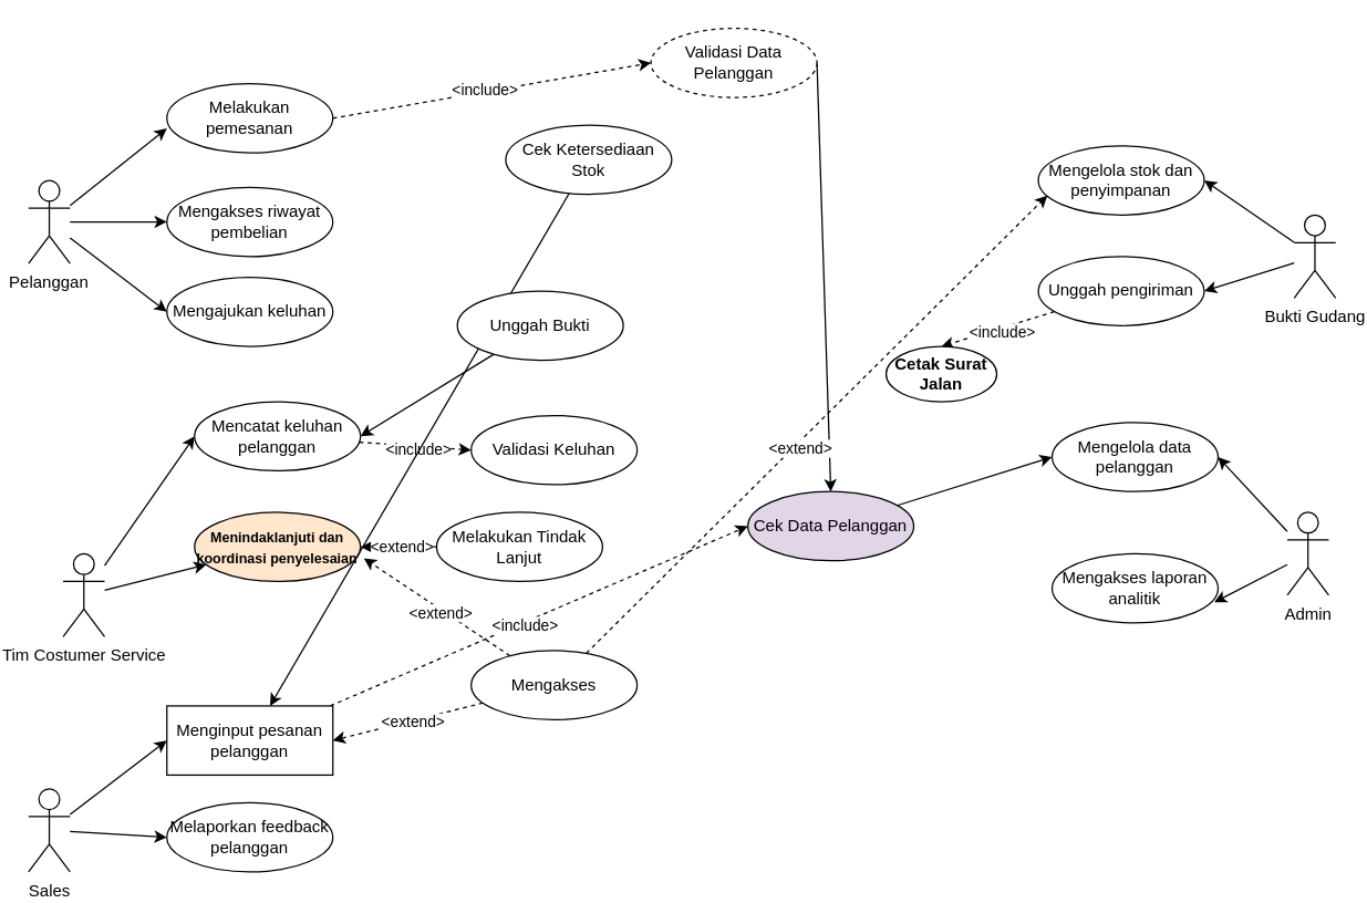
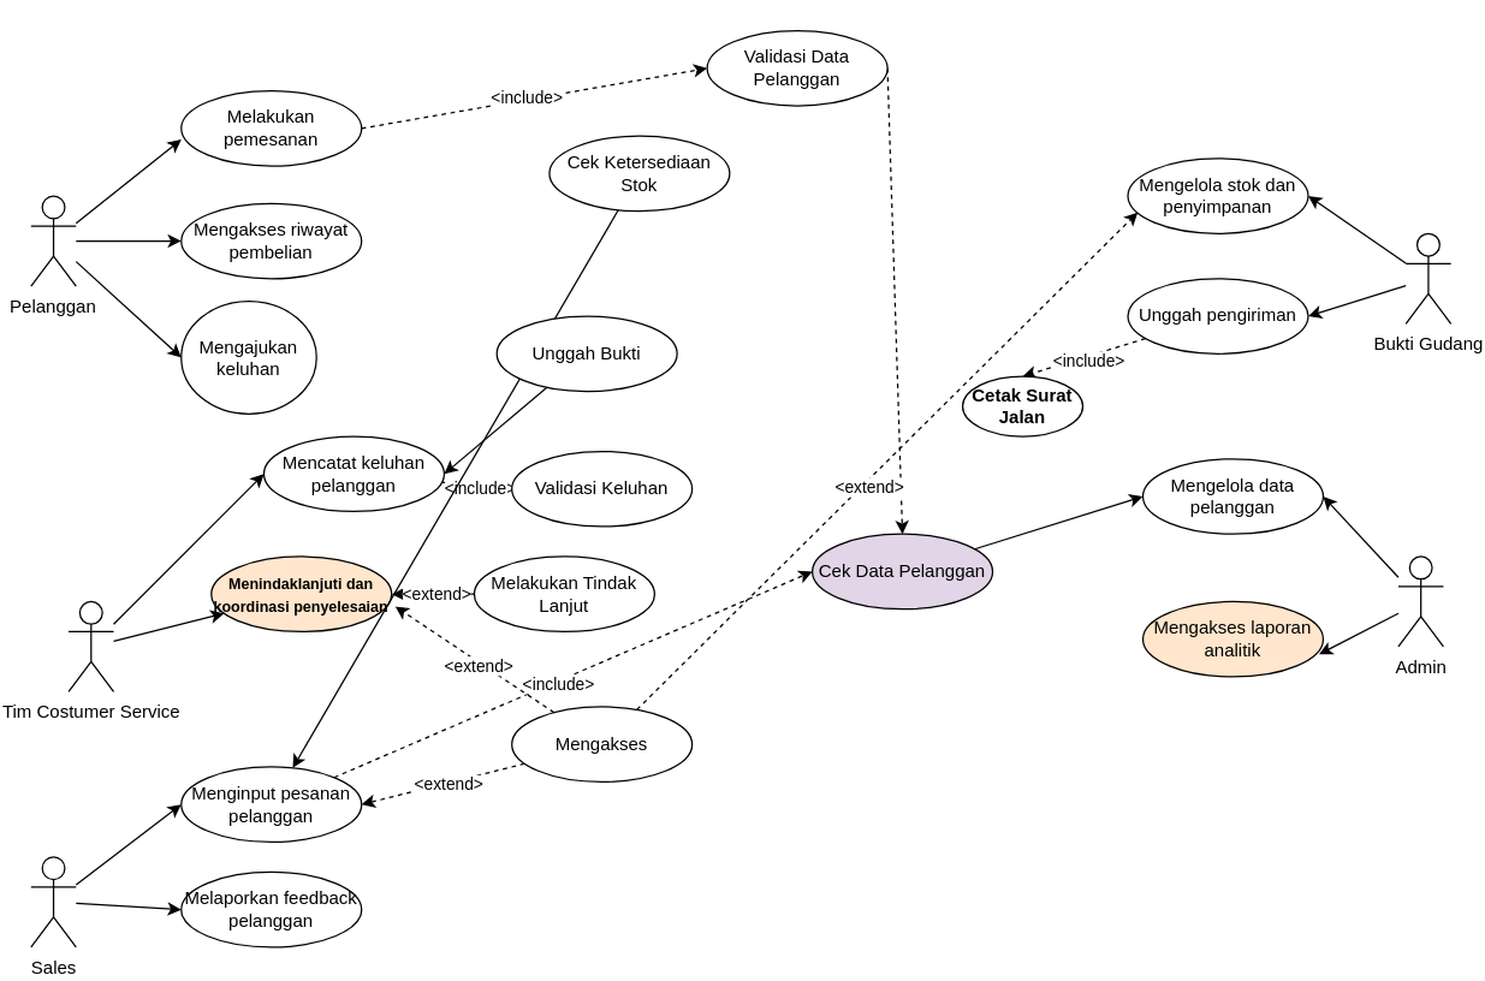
- <mxCell id="38" value="Validasi Data Pelanggan" style="ellipse;whiteSpace=wrap;html=1;dashed=1;" vertex="1" parent="1"><mxGeometry x="470" y="20" width="120" height="50" as="geometry" /></mxCell>
+ <mxCell id="38" value="Validasi Data Pelanggan" style="ellipse;whiteSpace=wrap;html=1;" vertex="1" parent="1"><mxGeometry x="470" y="20" width="120" height="50" as="geometry" /></mxCell>
- <mxCell id="37" style="edgeStyle=none;html=1;entryX=0.5;entryY=0;entryDx=0;entryDy=0;exitX=1;exitY=0.5;exitDx=0;exitDy=0;" edge="1" parent="1" source="38" target="56"><mxGeometry relative="1" as="geometry" /></mxCell>
+ <mxCell id="37" style="edgeStyle=none;html=1;entryX=0.5;entryY=0;entryDx=0;entryDy=0;exitX=1;exitY=0.5;exitDx=0;exitDy=0;dashed=1;" edge="1" parent="1" source="38" target="56"><mxGeometry relative="1" as="geometry" /></mxCell>
- <mxCell id="20" value="Mengajukan keluhan" style="ellipse;whiteSpace=wrap;html=1;" vertex="1" parent="1"><mxGeometry x="120" y="200" width="120" height="50" as="geometry" /></mxCell>
+ <mxCell id="20" value="Mengajukan keluhan" style="ellipse;whiteSpace=wrap;html=1;" vertex="1" parent="1"><mxGeometry x="120" y="200" width="90" height="75" as="geometry" /></mxCell>
- <mxCell id="27" value="Mencatat keluhan pelanggan" style="ellipse;whiteSpace=wrap;html=1;" vertex="1" parent="1"><mxGeometry x="140" y="290" width="120" height="50" as="geometry" /></mxCell>
+ <mxCell id="27" value="Mencatat keluhan pelanggan" style="ellipse;whiteSpace=wrap;html=1;" vertex="1" parent="1"><mxGeometry x="175" y="290" width="120" height="50" as="geometry" /></mxCell>
- <mxCell id="29" value="Mengakses laporan analitik" style="ellipse;whiteSpace=wrap;html=1;" vertex="1" parent="1"><mxGeometry x="760" y="400" width="120" height="50" as="geometry" /></mxCell>
+ <mxCell id="29" value="Mengakses laporan analitik" style="ellipse;whiteSpace=wrap;html=1;fillColor=#ffe6cc;" vertex="1" parent="1"><mxGeometry x="760" y="400" width="120" height="50" as="geometry" /></mxCell>
- <mxCell id="23" value="Menginput pesanan pelanggan" style="whiteSpace=wrap;html=1;rounded=0;" vertex="1" parent="1"><mxGeometry x="120" y="510" width="120" height="50" as="geometry" /></mxCell>
+ <mxCell id="23" value="Menginput pesanan pelanggan" style="ellipse;whiteSpace=wrap;html=1;" vertex="1" parent="1"><mxGeometry x="120" y="510" width="120" height="50" as="geometry" /></mxCell>
